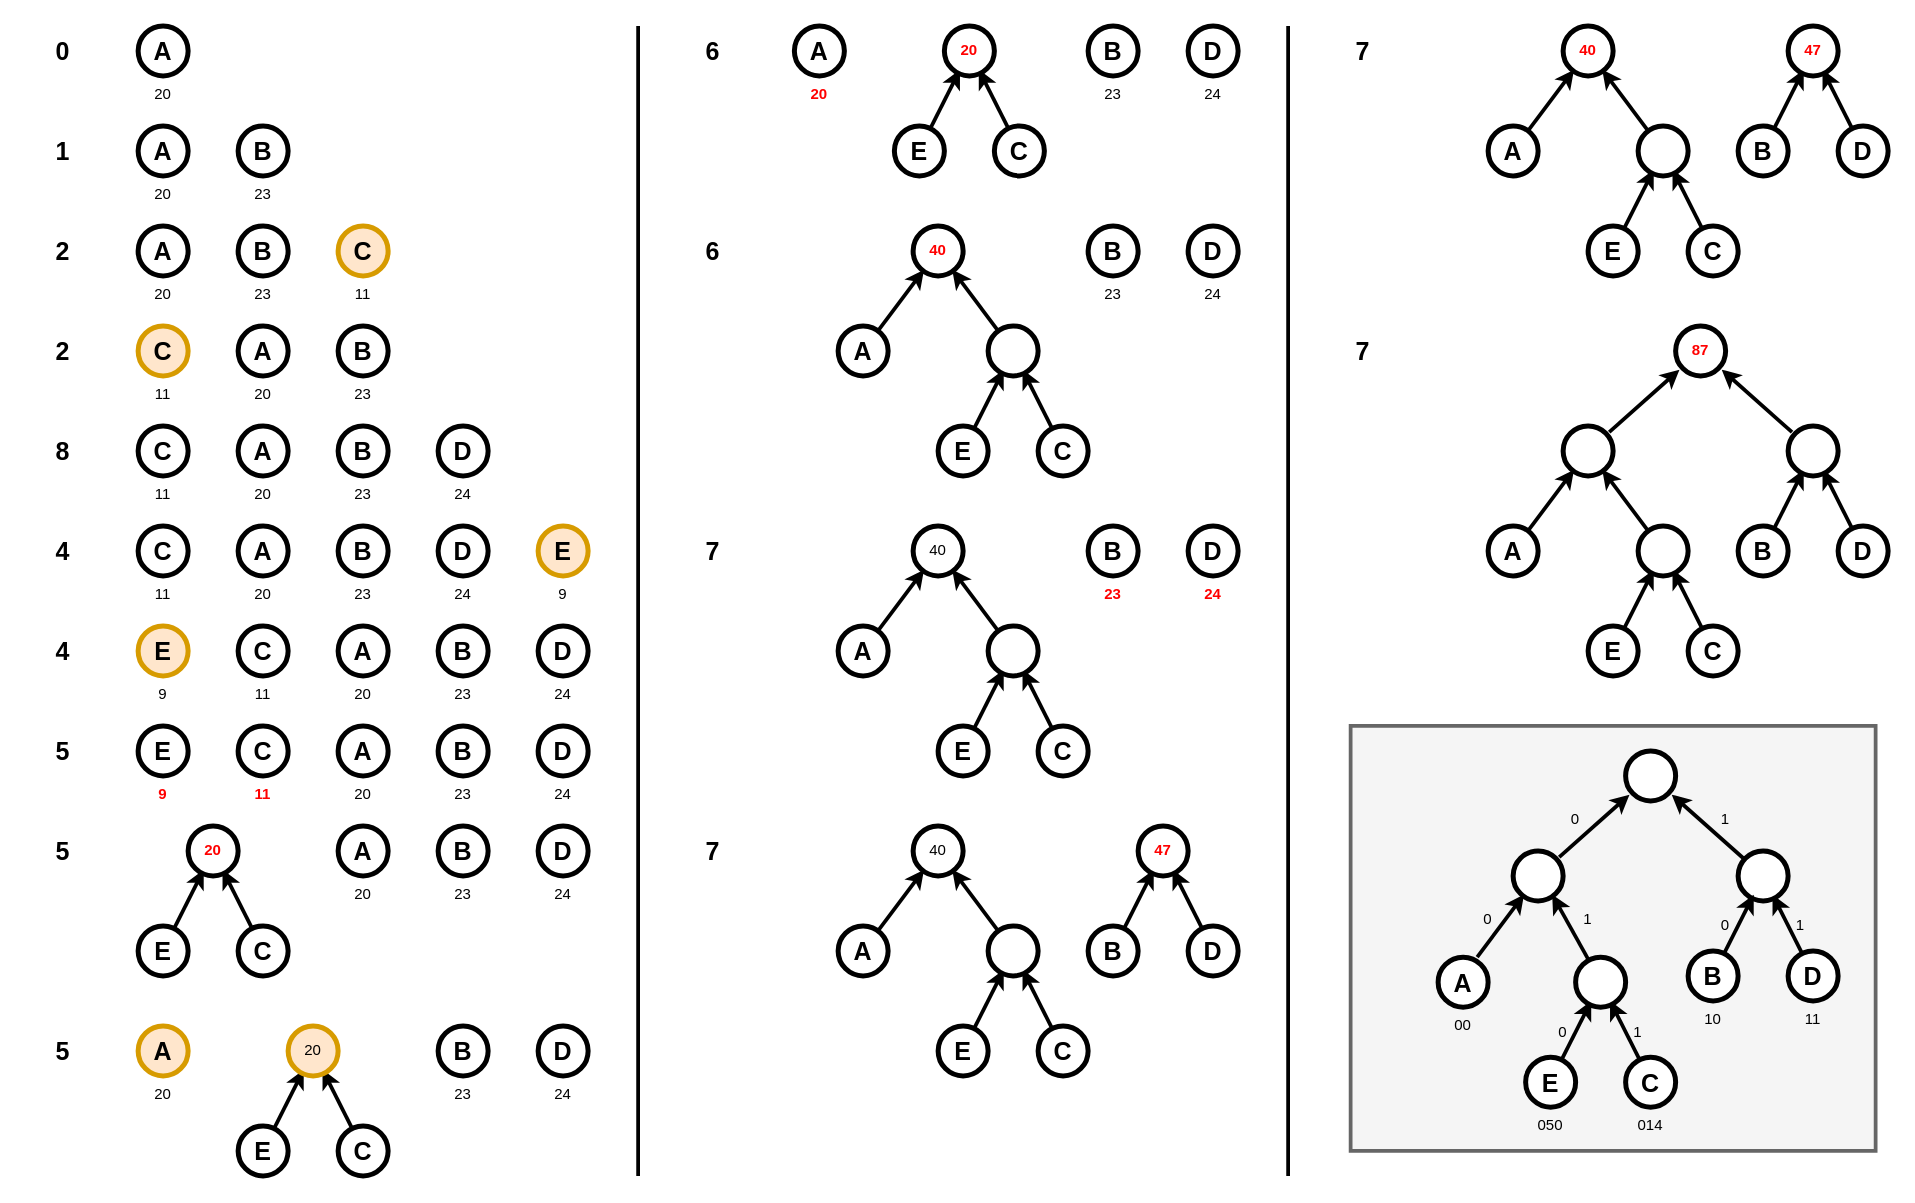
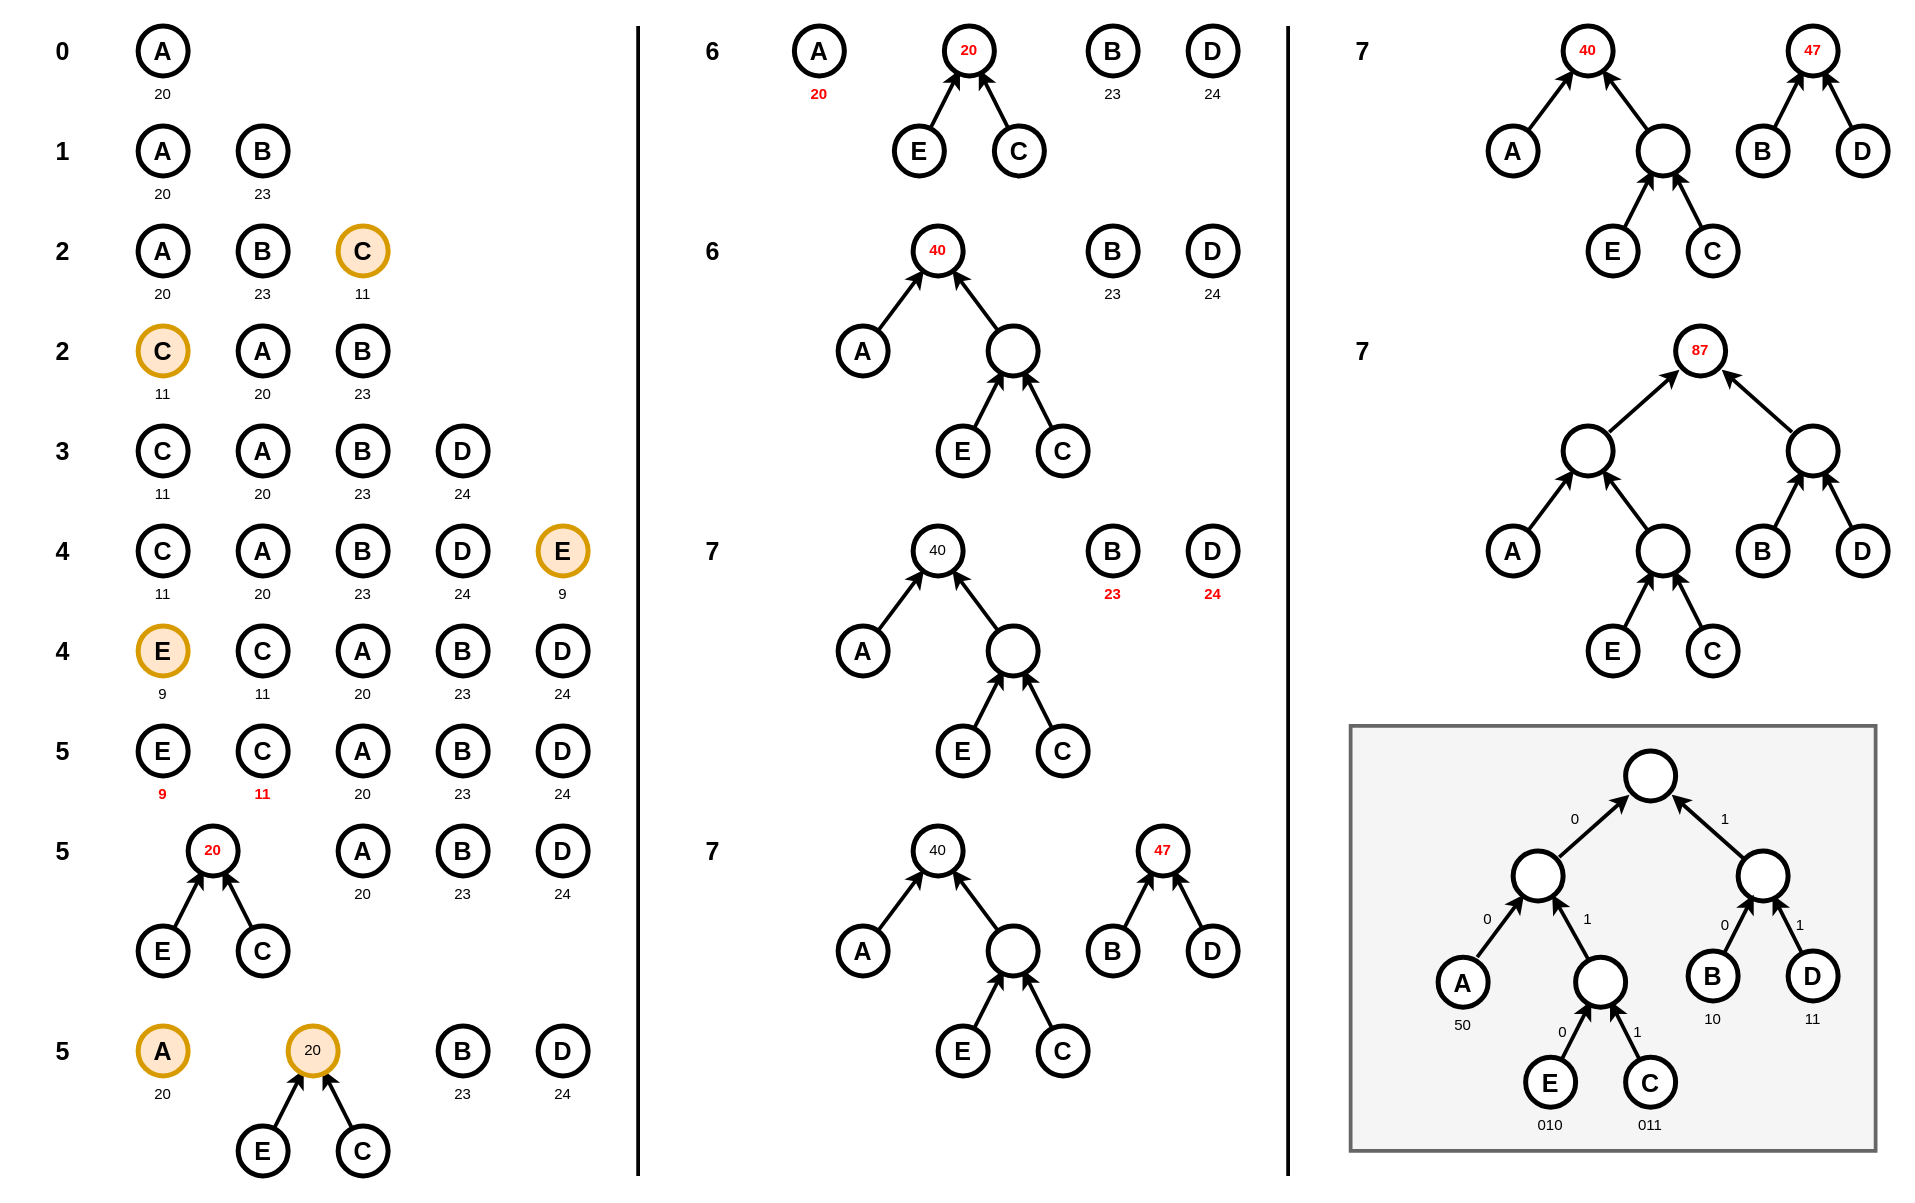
- <mxCell id="21" value="&lt;font style=&quot;font-size: 20px;&quot;&gt;&lt;b&gt;8&lt;br&gt;&lt;/b&gt;&lt;/font&gt;" style="text;html=1;strokeColor=none;fillColor=none;align=center;verticalAlign=middle;whiteSpace=wrap;rounded=0;" vertex="1" parent="1"><mxGeometry x="20" y="345" width="60" height="30" as="geometry" /></mxCell>
+ <mxCell id="21" value="&lt;font style=&quot;font-size: 20px;&quot;&gt;&lt;b&gt;3&lt;br&gt;&lt;/b&gt;&lt;/font&gt;" style="text;html=1;strokeColor=none;fillColor=none;align=center;verticalAlign=middle;whiteSpace=wrap;rounded=0;" vertex="1" parent="1"><mxGeometry x="20" y="345" width="60" height="30" as="geometry" /></mxCell>
- <mxCell id="100" value="00" style="text;html=1;strokeColor=none;fillColor=none;align=center;verticalAlign=middle;whiteSpace=wrap;rounded=0;fontStyle=0;fontColor=#000000;" vertex="1" parent="1"><mxGeometry x="1140" y="805" width="60" height="30" as="geometry" /></mxCell>
+ <mxCell id="100" value="50" style="text;html=1;strokeColor=none;fillColor=none;align=center;verticalAlign=middle;whiteSpace=wrap;rounded=0;fontStyle=0;fontColor=#000000;" vertex="1" parent="1"><mxGeometry x="1140" y="805" width="60" height="30" as="geometry" /></mxCell>
- <mxCell id="99" value="050" style="text;html=1;strokeColor=none;fillColor=none;align=center;verticalAlign=middle;whiteSpace=wrap;rounded=0;fontStyle=0;fontColor=#000000;" vertex="1" parent="1"><mxGeometry x="1210" y="885" width="60" height="30" as="geometry" /></mxCell>
+ <mxCell id="99" value="010" style="text;html=1;strokeColor=none;fillColor=none;align=center;verticalAlign=middle;whiteSpace=wrap;rounded=0;fontStyle=0;fontColor=#000000;" vertex="1" parent="1"><mxGeometry x="1210" y="885" width="60" height="30" as="geometry" /></mxCell>
- <mxCell id="107" value="014" style="text;html=1;strokeColor=none;fillColor=none;align=center;verticalAlign=middle;whiteSpace=wrap;rounded=0;fontStyle=0;fontColor=#000000;" vertex="1" parent="1"><mxGeometry x="1290" y="885" width="60" height="30" as="geometry" /></mxCell>
+ <mxCell id="107" value="011" style="text;html=1;strokeColor=none;fillColor=none;align=center;verticalAlign=middle;whiteSpace=wrap;rounded=0;fontStyle=0;fontColor=#000000;" vertex="1" parent="1"><mxGeometry x="1290" y="885" width="60" height="30" as="geometry" /></mxCell>
